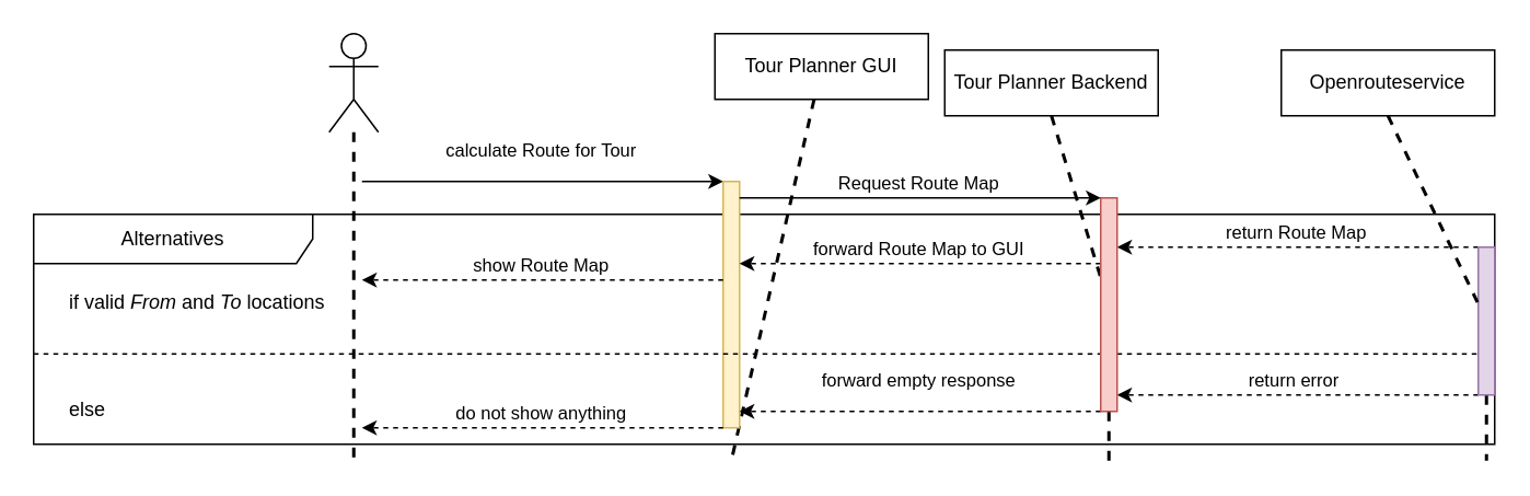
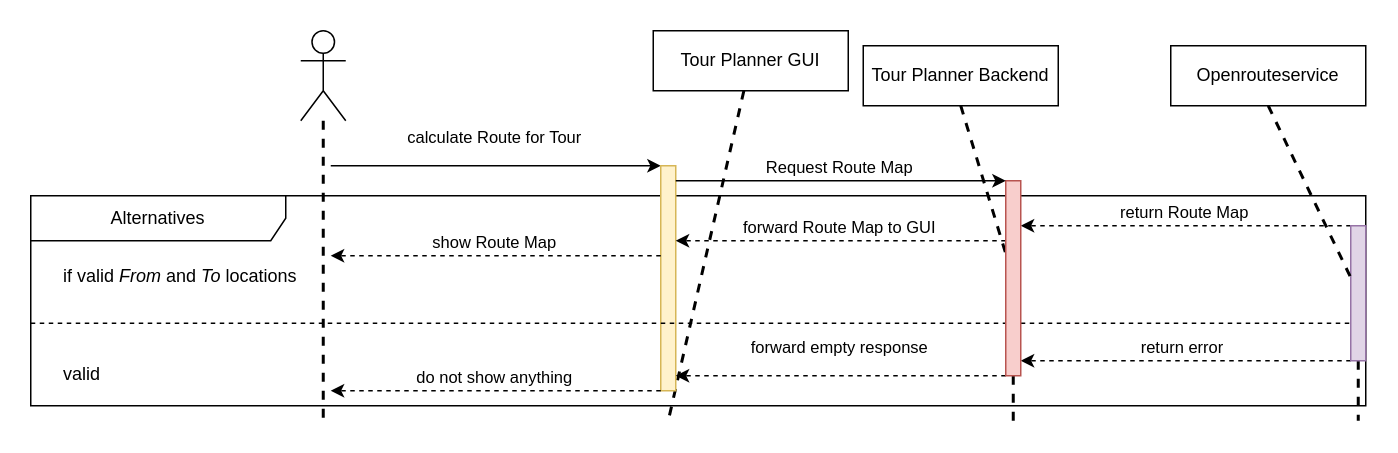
- <mxCell id="17" value="else" style="line;strokeWidth=1;labelPosition=center;verticalLabelPosition=bottom;align=left;verticalAlign=top;spacingLeft=20;spacingTop=15;html=1;whiteSpace=wrap;dashed=1;" vertex="1" parent="12"><mxGeometry y="80" width="890" height="10" as="geometry" /></mxCell>
+ <mxCell id="17" value="valid" style="line;strokeWidth=1;labelPosition=center;verticalLabelPosition=bottom;align=left;verticalAlign=top;spacingLeft=20;spacingTop=15;html=1;whiteSpace=wrap;dashed=1;" vertex="1" parent="12"><mxGeometry y="80" width="890" height="10" as="geometry" /></mxCell>
